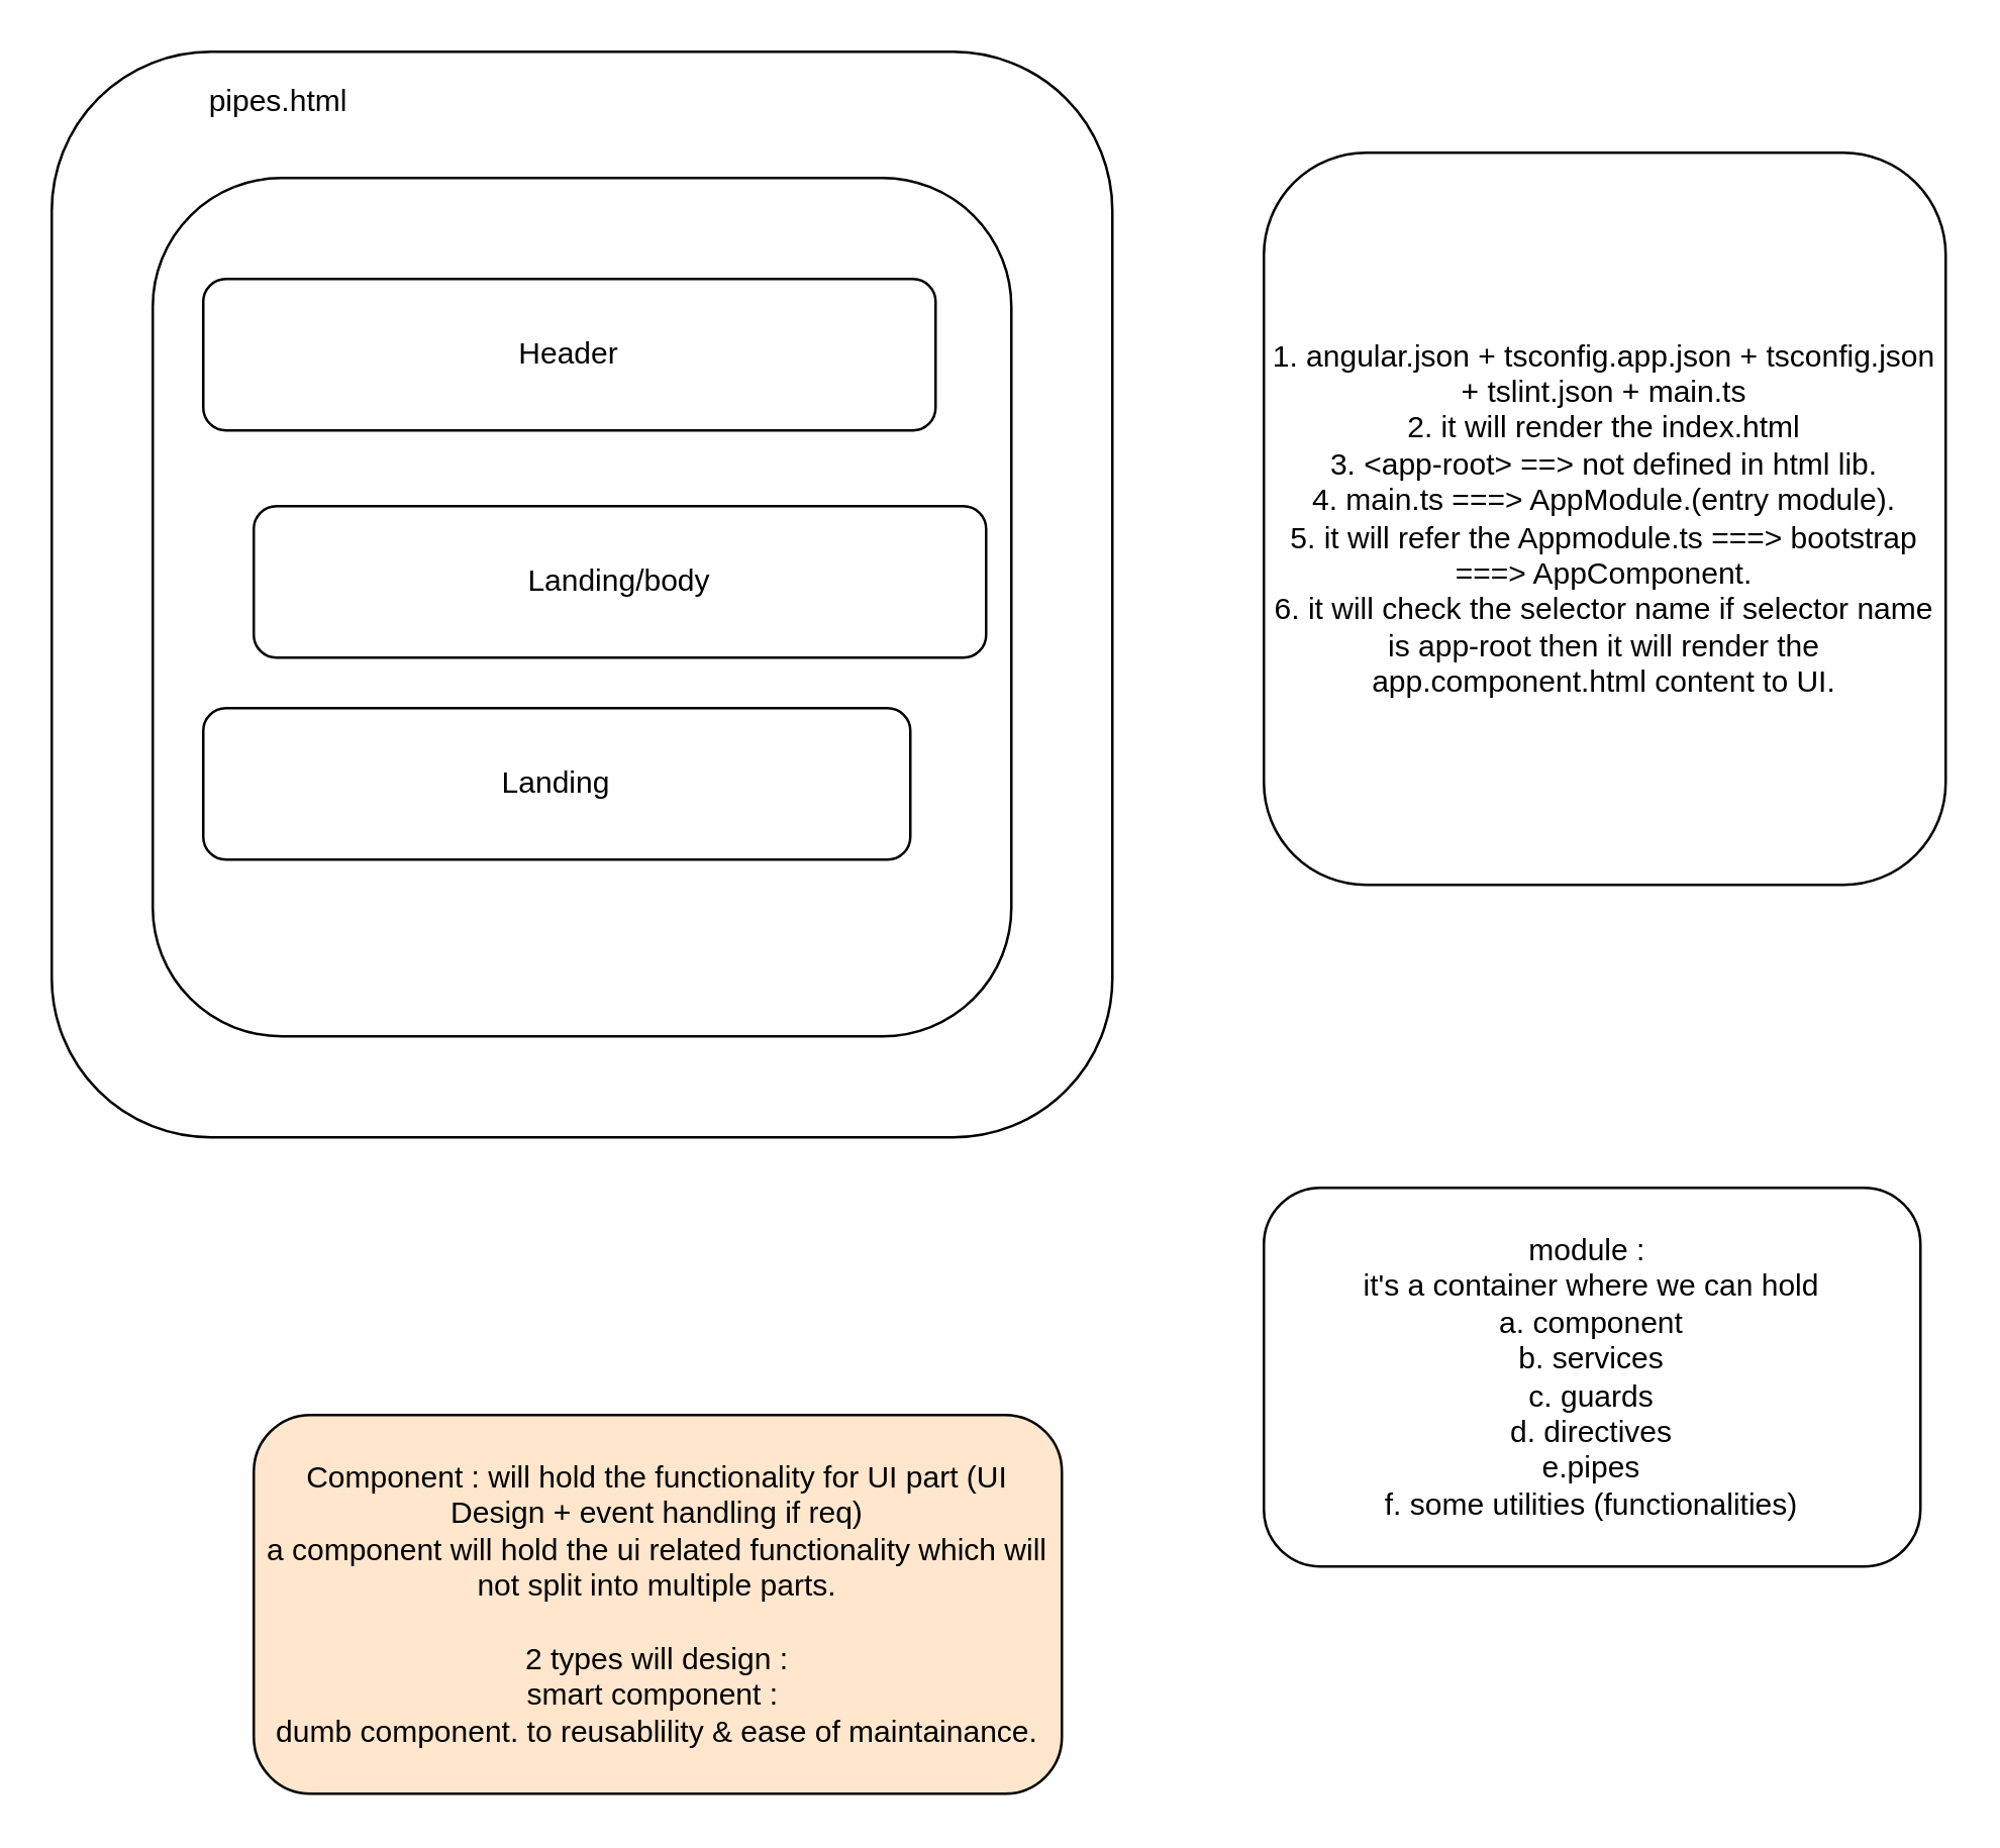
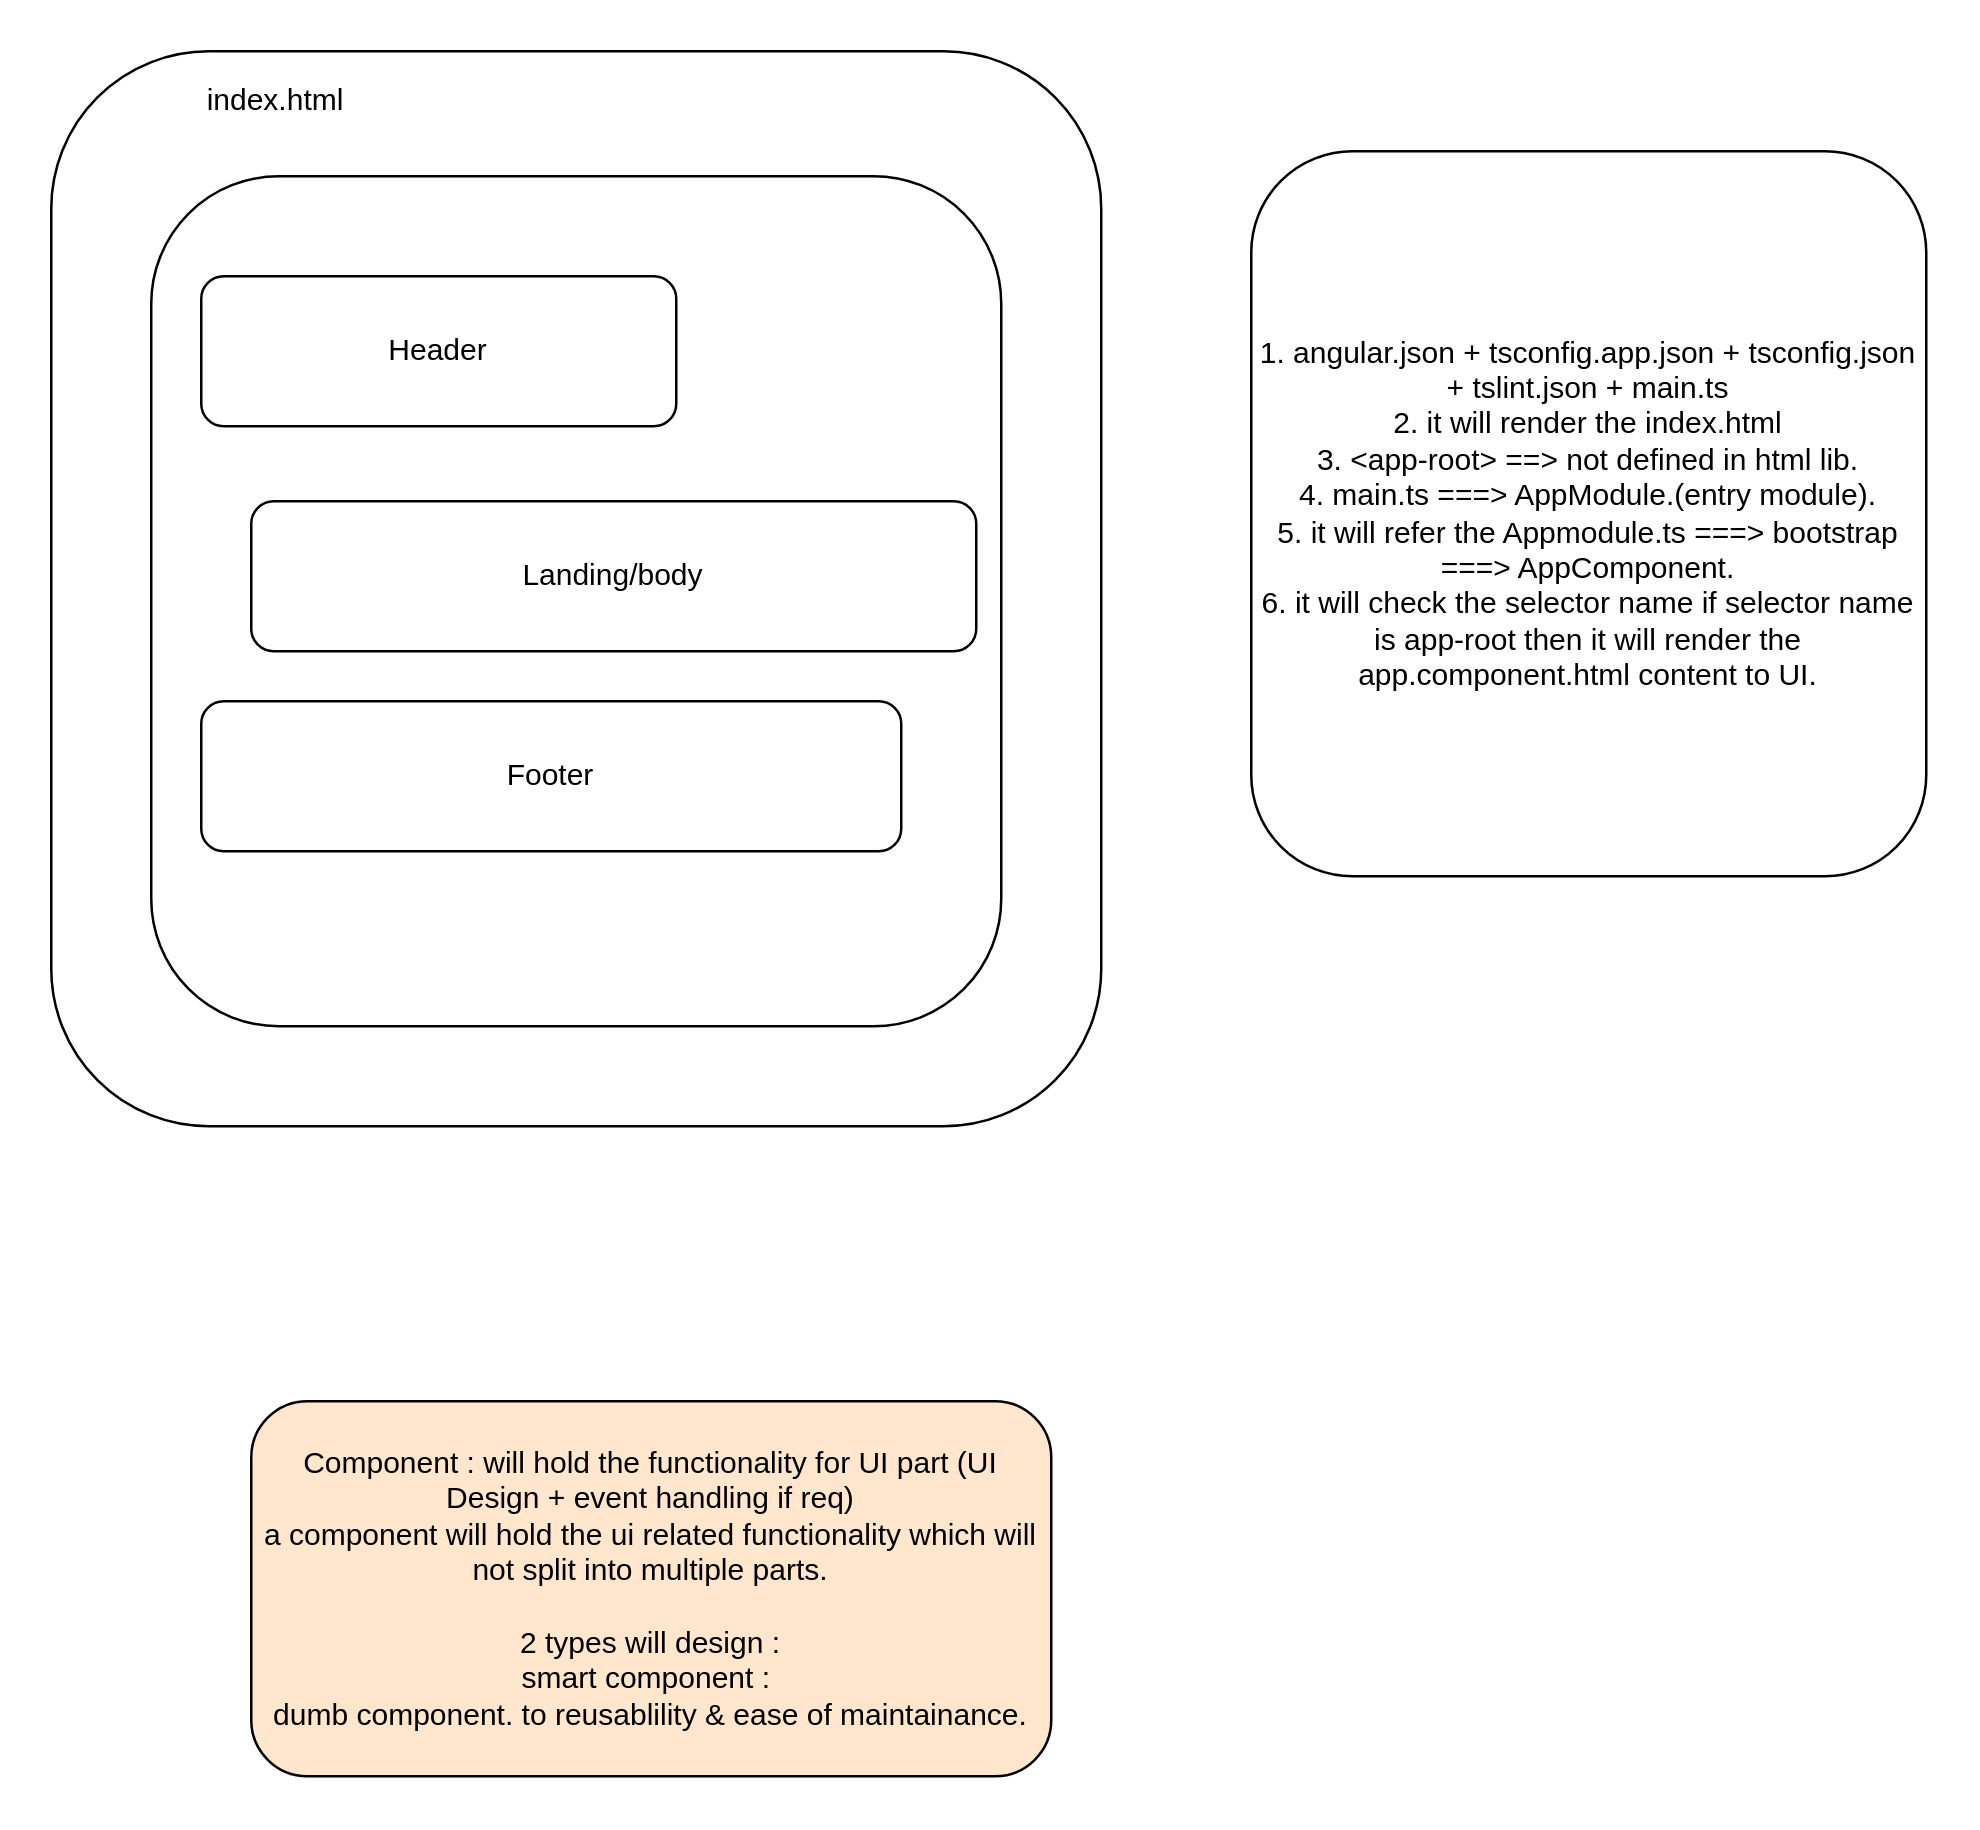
- <mxCell id="7" value="pipes.html" style="text;html=1;strokeColor=none;fillColor=none;align=center;verticalAlign=middle;whiteSpace=wrap;rounded=0;" parent="1" vertex="1"><mxGeometry x="90" y="30" width="40" height="20" as="geometry" /></mxCell>
+ <mxCell id="7" value="index.html" style="text;html=1;strokeColor=none;fillColor=none;align=center;verticalAlign=middle;whiteSpace=wrap;rounded=0;" parent="1" vertex="1"><mxGeometry x="90" y="30" width="40" height="20" as="geometry" /></mxCell>
- <mxCell id="4" value="Header" style="rounded=1;whiteSpace=wrap;html=1;" parent="1" vertex="1"><mxGeometry x="80" y="110" width="290" height="60" as="geometry" /></mxCell>
+ <mxCell id="4" value="Header" style="rounded=1;whiteSpace=wrap;html=1;" parent="1" vertex="1"><mxGeometry x="80" y="110" width="190" height="60" as="geometry" /></mxCell>
- <mxCell id="6" value="Landing" style="rounded=1;whiteSpace=wrap;html=1;" parent="1" vertex="1"><mxGeometry x="80" y="280" width="280" height="60" as="geometry" /></mxCell>
+ <mxCell id="6" value="Footer" style="rounded=1;whiteSpace=wrap;html=1;" parent="1" vertex="1"><mxGeometry x="80" y="280" width="280" height="60" as="geometry" /></mxCell>
- <mxCell id="10" value="module :&amp;nbsp;&lt;br&gt;it's a container where we can hold &lt;br&gt;a. component&lt;br&gt;b. services&lt;br&gt;c. guards&lt;br&gt;d. directives&lt;br&gt;e.pipes&lt;br&gt;f. some utilities (functionalities)&lt;br&gt;" style="rounded=1;whiteSpace=wrap;html=1;" parent="1" vertex="1"><mxGeometry x="500" y="470" width="260" height="150" as="geometry" /></mxCell>
